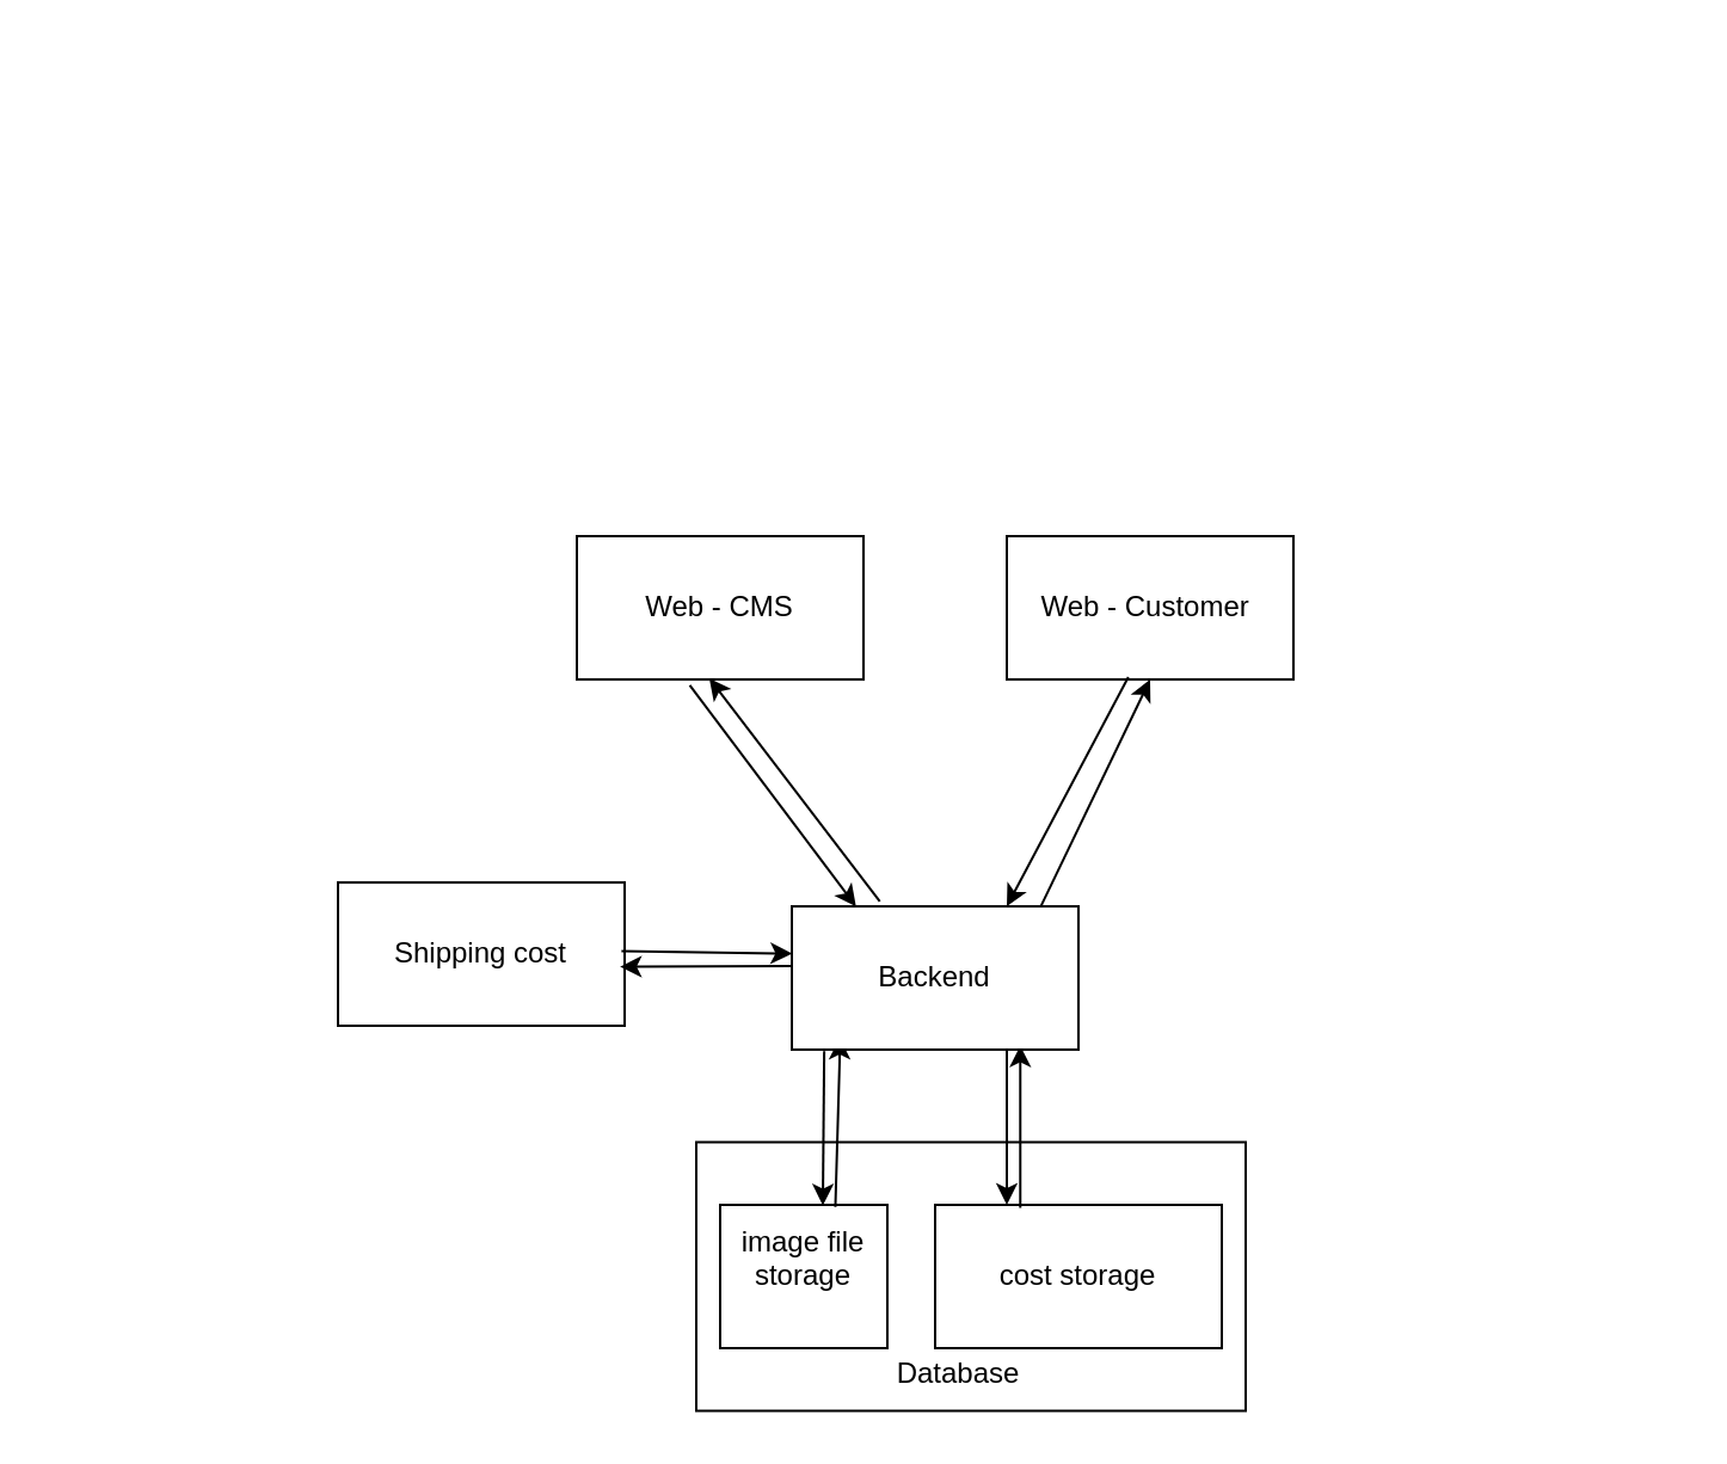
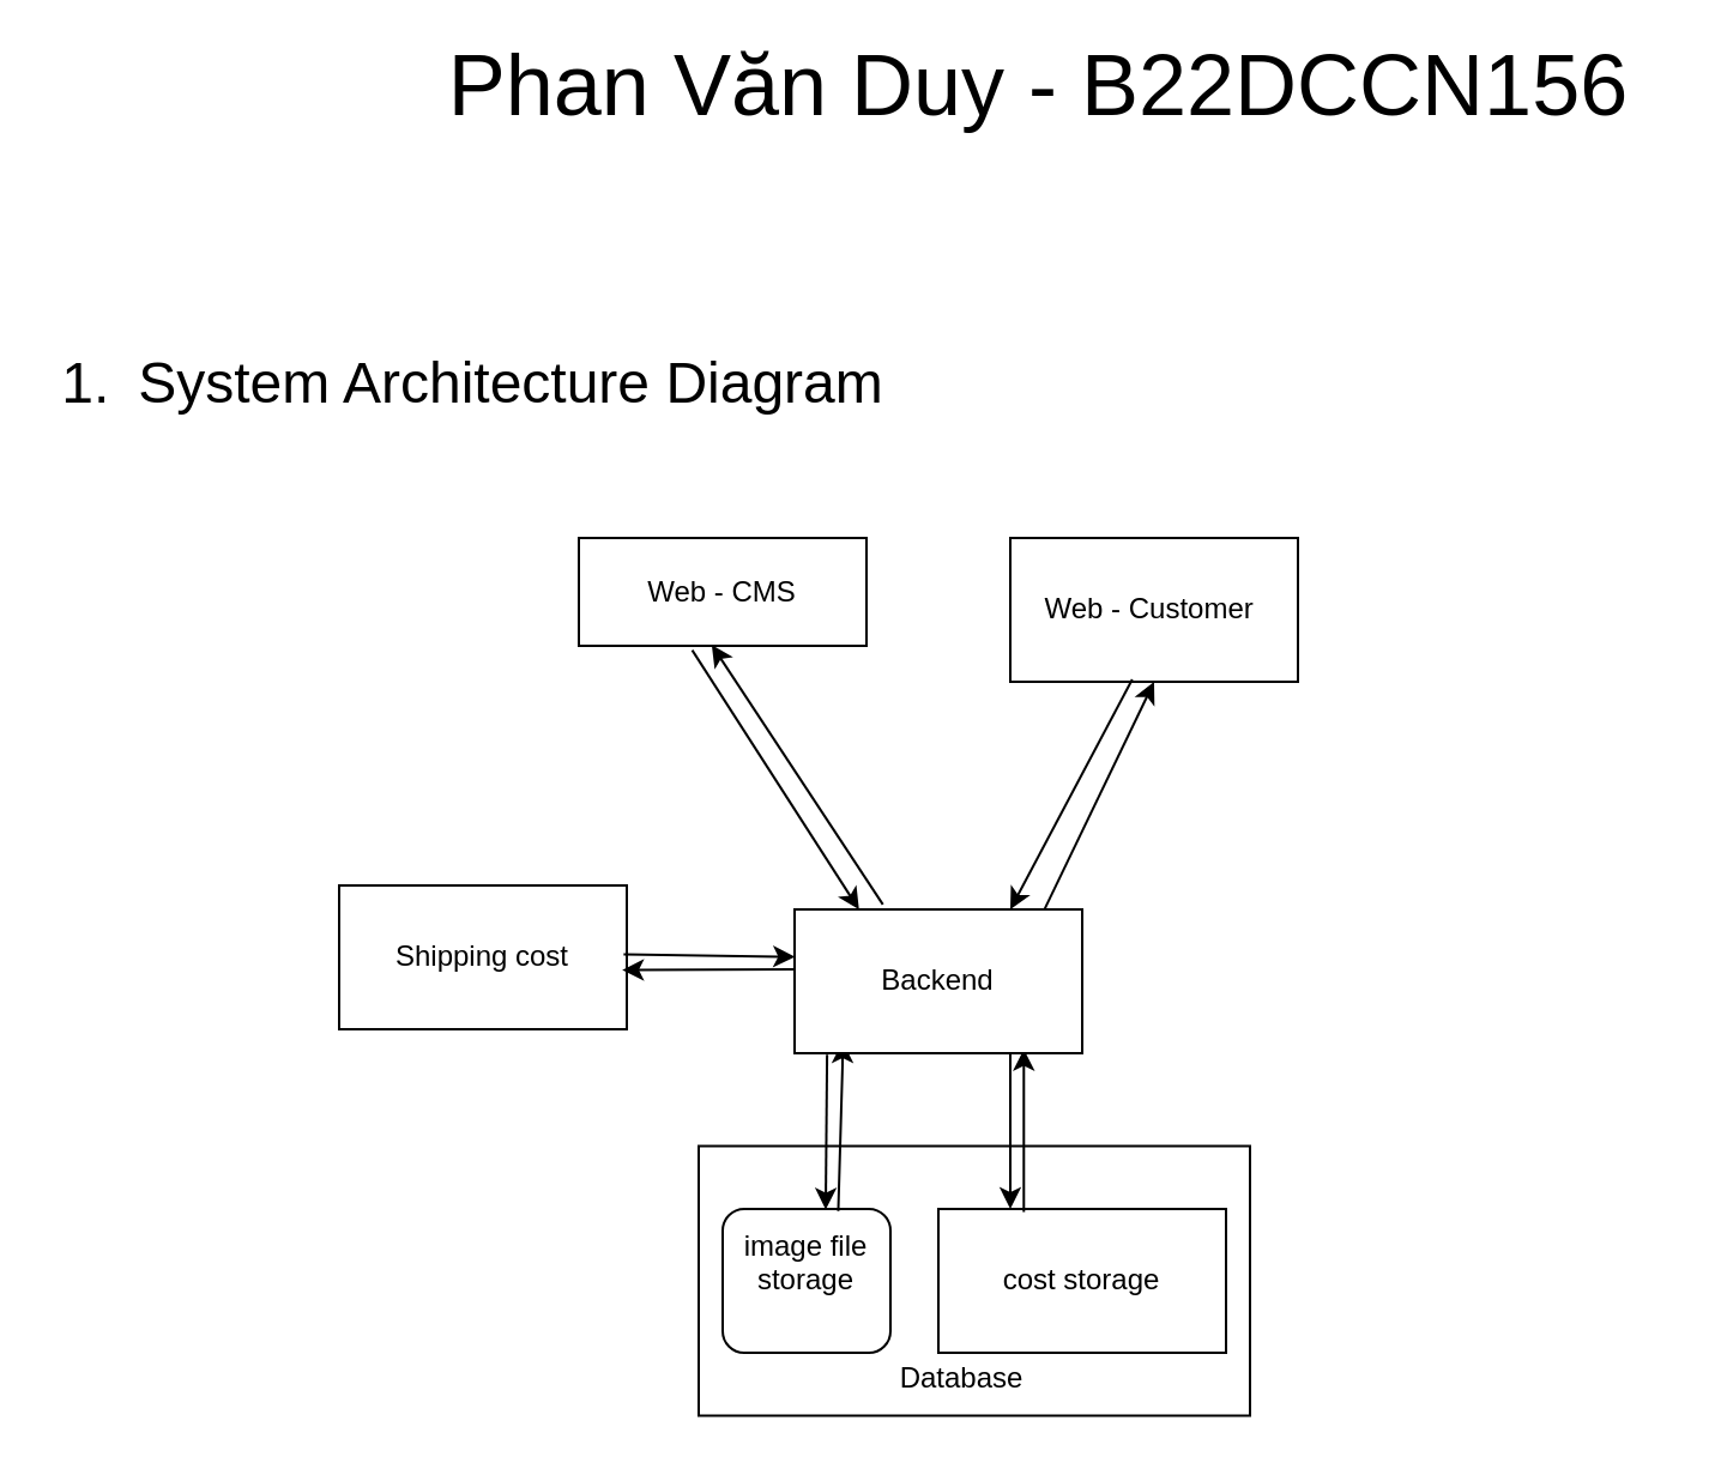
+ <mxCell id="22" value="&lt;font style=&quot;font-size: 36px;&quot;&gt;Phan Văn Duy - B22DCCN156&lt;/font&gt;" style="text;html=1;align=center;verticalAlign=middle;whiteSpace=wrap;rounded=0;" parent="1" vertex="1"><mxGeometry x="165" y="20" width="536" height="30" as="geometry" /></mxCell>
+ <mxCell id="20" value="&lt;p style=&quot;text-indent:-18.0pt;mso-list:l0 level1 lfo1&quot; class=&quot;MsoListParagraph&quot;&gt;&lt;font style=&quot;font-size: 24px;&quot;&gt;&lt;span style=&quot;line-height: 107%;&quot;&gt;1.&lt;span style=&quot;font-variant-numeric: normal; font-variant-east-asian: normal; font-variant-alternates: normal; font-size-adjust: none; font-kerning: auto; font-optical-sizing: auto; font-feature-settings: normal; font-variation-settings: normal; font-variant-position: normal; font-variant-emoji: normal; font-stretch: normal; line-height: normal; font-family: &amp;quot;Times New Roman&amp;quot;;&quot;&gt;&amp;nbsp;&amp;nbsp;&lt;/span&gt;&lt;/span&gt;&lt;span style=&quot;line-height: 107%;&quot;&gt;System Architecture Diagram&lt;/span&gt;&lt;/font&gt;&lt;/p&gt;" style="text;html=1;align=center;verticalAlign=middle;whiteSpace=wrap;rounded=0;" parent="1" vertex="1"><mxGeometry x="20" y="145" width="378" height="30" as="geometry" /></mxCell>
- <mxCell id="2" value="Web - CMS" style="rounded=0;whiteSpace=wrap;html=1;" parent="1" vertex="1"><mxGeometry x="241" y="224" width="120" height="60" as="geometry" /></mxCell>
+ <mxCell id="2" value="Web - CMS" style="rounded=0;whiteSpace=wrap;html=1;" parent="1" vertex="1"><mxGeometry x="241" y="224" width="120" height="45" as="geometry" /></mxCell>
- <mxCell id="8" value="image file&lt;div&gt;storage&lt;div&gt;&lt;br&gt;&lt;/div&gt;&lt;/div&gt;" style="rounded=0;whiteSpace=wrap;html=1;" parent="1" vertex="1"><mxGeometry x="301" y="504" width="70" height="60" as="geometry" /></mxCell>
+ <mxCell id="8" value="image file&lt;div&gt;storage&lt;div&gt;&lt;br&gt;&lt;/div&gt;&lt;/div&gt;" style="whiteSpace=wrap;html=1;rounded=1;" parent="1" vertex="1"><mxGeometry x="301" y="504" width="70" height="60" as="geometry" /></mxCell>
